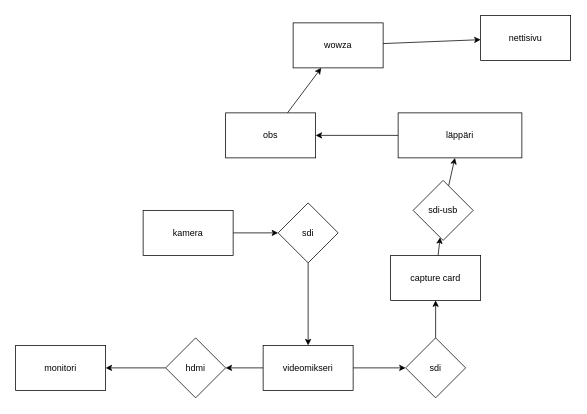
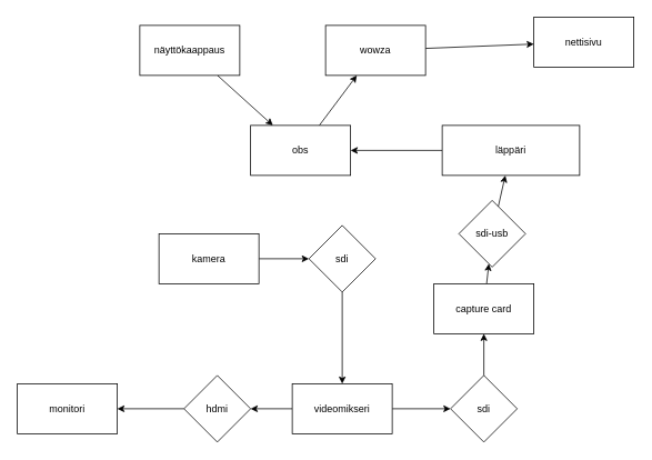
+ <mxCell id="7" value="näyttökaappaus" style="rounded=0;whiteSpace=wrap;html=1;" vertex="1" parent="1"><mxGeometry x="167" y="30" width="120" height="60" as="geometry" /></mxCell>
+ <mxCell id="6" style="edgeStyle=none;html=1;" edge="1" parent="1" source="7" target="5"><mxGeometry relative="1" as="geometry" /></mxCell>
